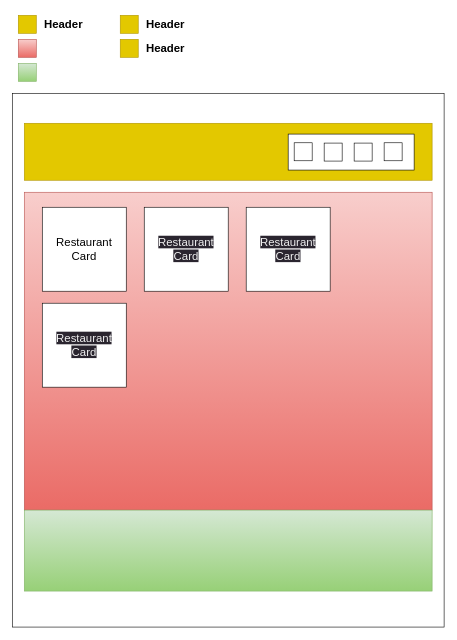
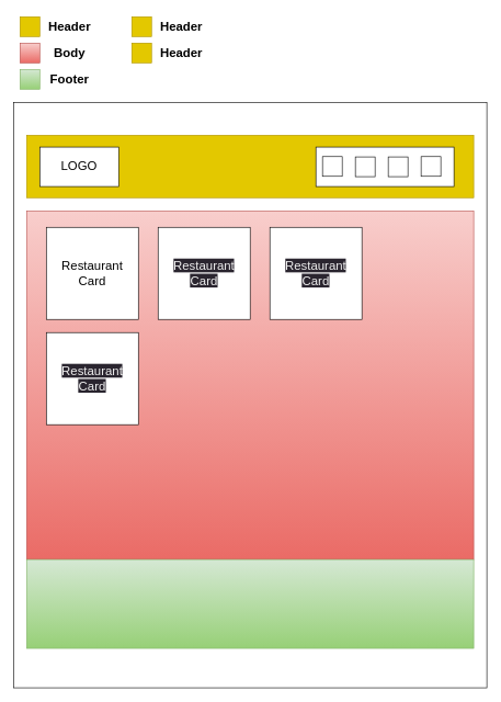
+ <mxCell id="8" value="Body" style="text;html=1;align=center;verticalAlign=middle;resizable=0;points=[];autosize=1;strokeColor=none;fillColor=none;fontStyle=1;fontSize=19;" parent="1" vertex="1"><mxGeometry x="70" y="60" width="70" height="40" as="geometry" /></mxCell>
+ <mxCell id="10" value="Footer" style="text;html=1;align=center;verticalAlign=middle;resizable=0;points=[];autosize=1;strokeColor=none;fillColor=none;fontStyle=1;fontSize=19;" parent="1" vertex="1"><mxGeometry x="65" y="100" width="80" height="40" as="geometry" /></mxCell>
+ <mxCell id="16" value="LOGO" style="rounded=0;whiteSpace=wrap;html=1;fontSize=19;gradientColor=none;" parent="1" vertex="1"><mxGeometry x="60" y="223" width="120" height="60" as="geometry" /></mxCell>
